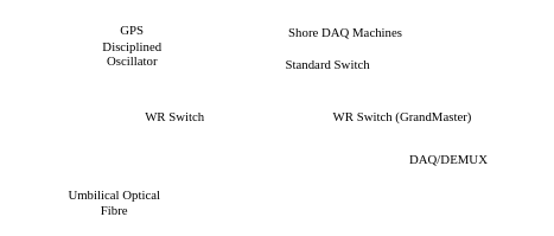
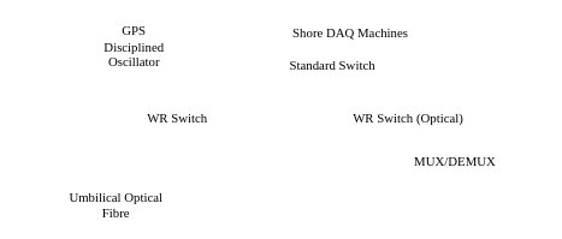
- <mxCell id="12" value="&lt;font style=&quot;font-size: 18px&quot; face=&quot;lmodern&quot;&gt;WR Switch (GrandMaster)&lt;br&gt;&lt;/font&gt;" style="text;html=1;align=center;verticalAlign=middle;whiteSpace=wrap;rounded=0;fillColor=#FFFFFF;strokeColor=#FFFFFF;" parent="1" vertex="1"><mxGeometry x="440" y="152.5" width="250" height="25" as="geometry" /></mxCell>
+ <mxCell id="12" value="&lt;font style=&quot;font-size: 18px&quot; face=&quot;lmodern&quot;&gt;WR Switch (Optical)&lt;br&gt;&lt;/font&gt;" style="text;html=1;align=center;verticalAlign=middle;whiteSpace=wrap;rounded=0;fillColor=#FFFFFF;strokeColor=#FFFFFF;" parent="1" vertex="1"><mxGeometry x="440" y="152.5" width="250" height="25" as="geometry" /></mxCell>
- <mxCell id="3" value="&lt;font style=&quot;font-size: 18px&quot; face=&quot;lmodern&quot;&gt;DAQ/DEMUX&lt;/font&gt;" style="text;html=1;align=center;verticalAlign=middle;whiteSpace=wrap;rounded=0;fillColor=#FFFFFF;strokeColor=#FFFFFF;" parent="1" vertex="1"><mxGeometry x="560" y="210" width="140" height="30" as="geometry" /></mxCell>
+ <mxCell id="3" value="&lt;font style=&quot;font-size: 18px&quot; face=&quot;lmodern&quot;&gt;MUX/DEMUX&lt;/font&gt;" style="text;html=1;align=center;verticalAlign=middle;whiteSpace=wrap;rounded=0;fillColor=#FFFFFF;strokeColor=#FFFFFF;" parent="1" vertex="1"><mxGeometry x="560" y="210" width="140" height="30" as="geometry" /></mxCell>
